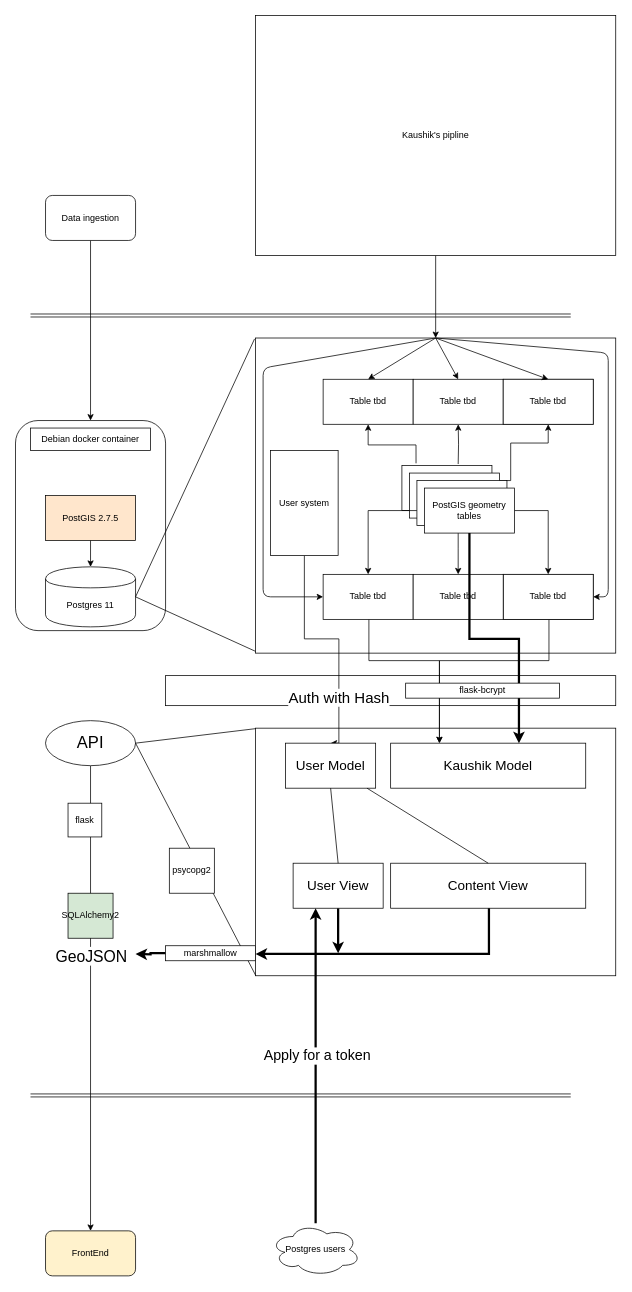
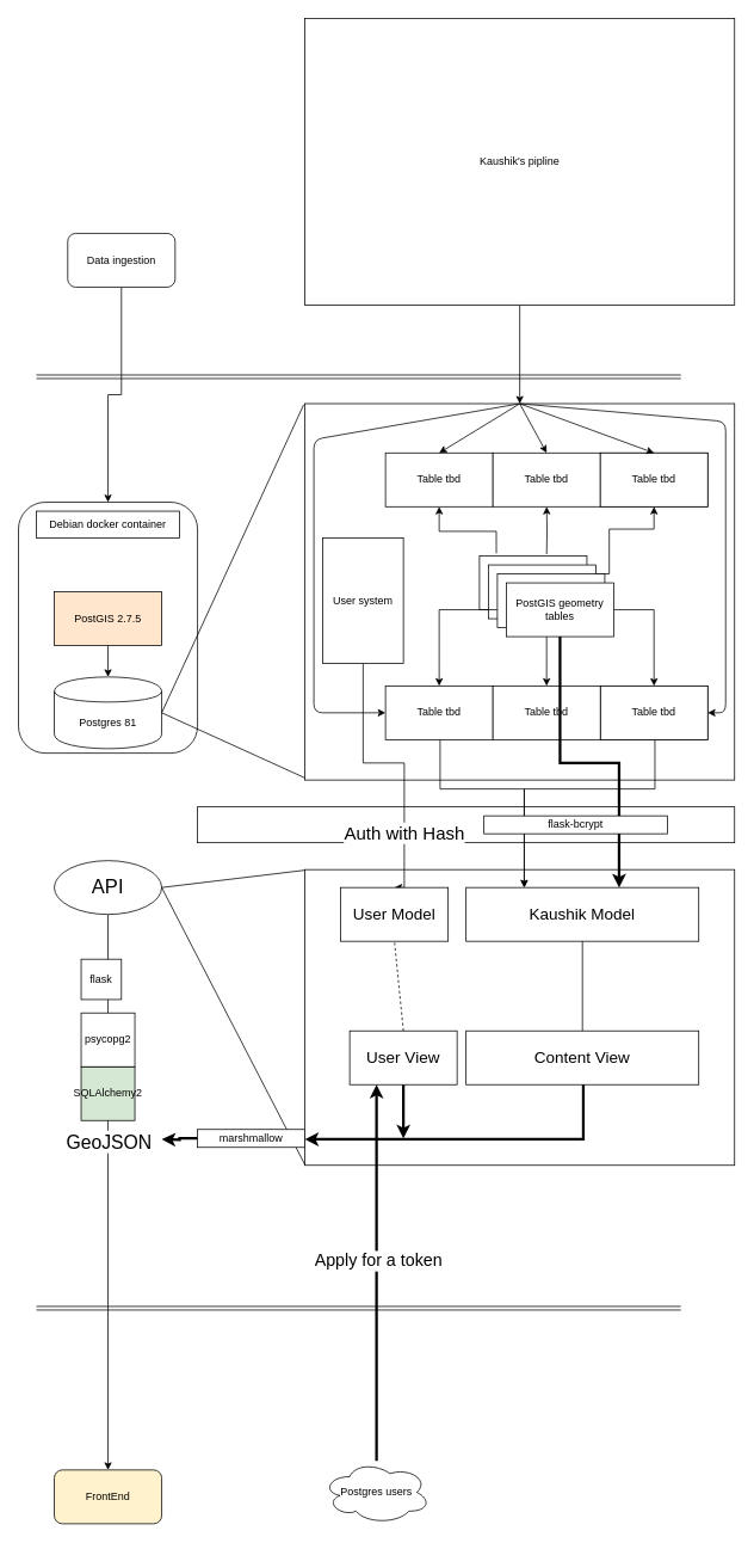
- <mxCell id="62" value="Data ingestion" style="rounded=1;whiteSpace=wrap;html=1;" vertex="1" parent="1"><mxGeometry x="60" y="260" width="120" height="60" as="geometry" /></mxCell>
+ <mxCell id="62" value="Data ingestion" style="rounded=1;whiteSpace=wrap;html=1;" vertex="1" parent="1"><mxGeometry x="75" y="260" width="120" height="60" as="geometry" /></mxCell>
- <mxCell id="5" value="Postgres 11" style="shape=cylinder;whiteSpace=wrap;html=1;boundedLbl=1;backgroundOutline=1;" parent="1" vertex="1"><mxGeometry x="60" y="755" width="120" height="80" as="geometry" /></mxCell>
+ <mxCell id="5" value="Postgres 81" style="shape=cylinder;whiteSpace=wrap;html=1;boundedLbl=1;backgroundOutline=1;" parent="1" vertex="1"><mxGeometry x="60" y="755" width="120" height="80" as="geometry" /></mxCell>
- <mxCell id="49" value="" style="endArrow=none;html=1;exitX=0.5;exitY=0;exitDx=0;exitDy=0;" parent="1" source="48" target="42" edge="1"><mxGeometry width="50" height="50" relative="1" as="geometry"><mxPoint x="515" y="1300" as="sourcePoint" /><mxPoint x="710" y="970" as="targetPoint" /></mxGeometry></mxCell>
+ <mxCell id="49" value="" style="endArrow=none;html=1;entryX=0.5;entryY=1;entryDx=0;entryDy=0;exitX=0.5;exitY=0;exitDx=0;exitDy=0;" parent="1" source="48" target="46" edge="1"><mxGeometry width="50" height="50" relative="1" as="geometry"><mxPoint x="515" y="1300" as="sourcePoint" /><mxPoint x="710" y="970" as="targetPoint" /></mxGeometry></mxCell>
- <mxCell id="45" value="" style="endArrow=none;html=1;entryX=0.5;entryY=1;entryDx=0;entryDy=0;exitX=0.5;exitY=0;exitDx=0;exitDy=0;" parent="1" source="44" target="42" edge="1"><mxGeometry width="50" height="50" relative="1" as="geometry"><mxPoint x="255" y="1300" as="sourcePoint" /><mxPoint x="465" y="1020" as="targetPoint" /></mxGeometry></mxCell>
+ <mxCell id="45" value="" style="endArrow=none;html=1;entryX=0.5;entryY=1;entryDx=0;entryDy=0;exitX=0.5;exitY=0;exitDx=0;exitDy=0;dashed=1;" parent="1" source="44" target="42" edge="1"><mxGeometry width="50" height="50" relative="1" as="geometry"><mxPoint x="255" y="1300" as="sourcePoint" /><mxPoint x="465" y="1020" as="targetPoint" /></mxGeometry></mxCell>
- <mxCell id="54" value="psycopg2" style="rounded=0;whiteSpace=wrap;html=1;" parent="1" vertex="1"><mxGeometry x="225" y="1130" width="60" height="60" as="geometry" /></mxCell>
+ <mxCell id="54" value="psycopg2" style="rounded=0;whiteSpace=wrap;html=1;" parent="1" vertex="1"><mxGeometry x="90" y="1130" width="60" height="60" as="geometry" /></mxCell>
